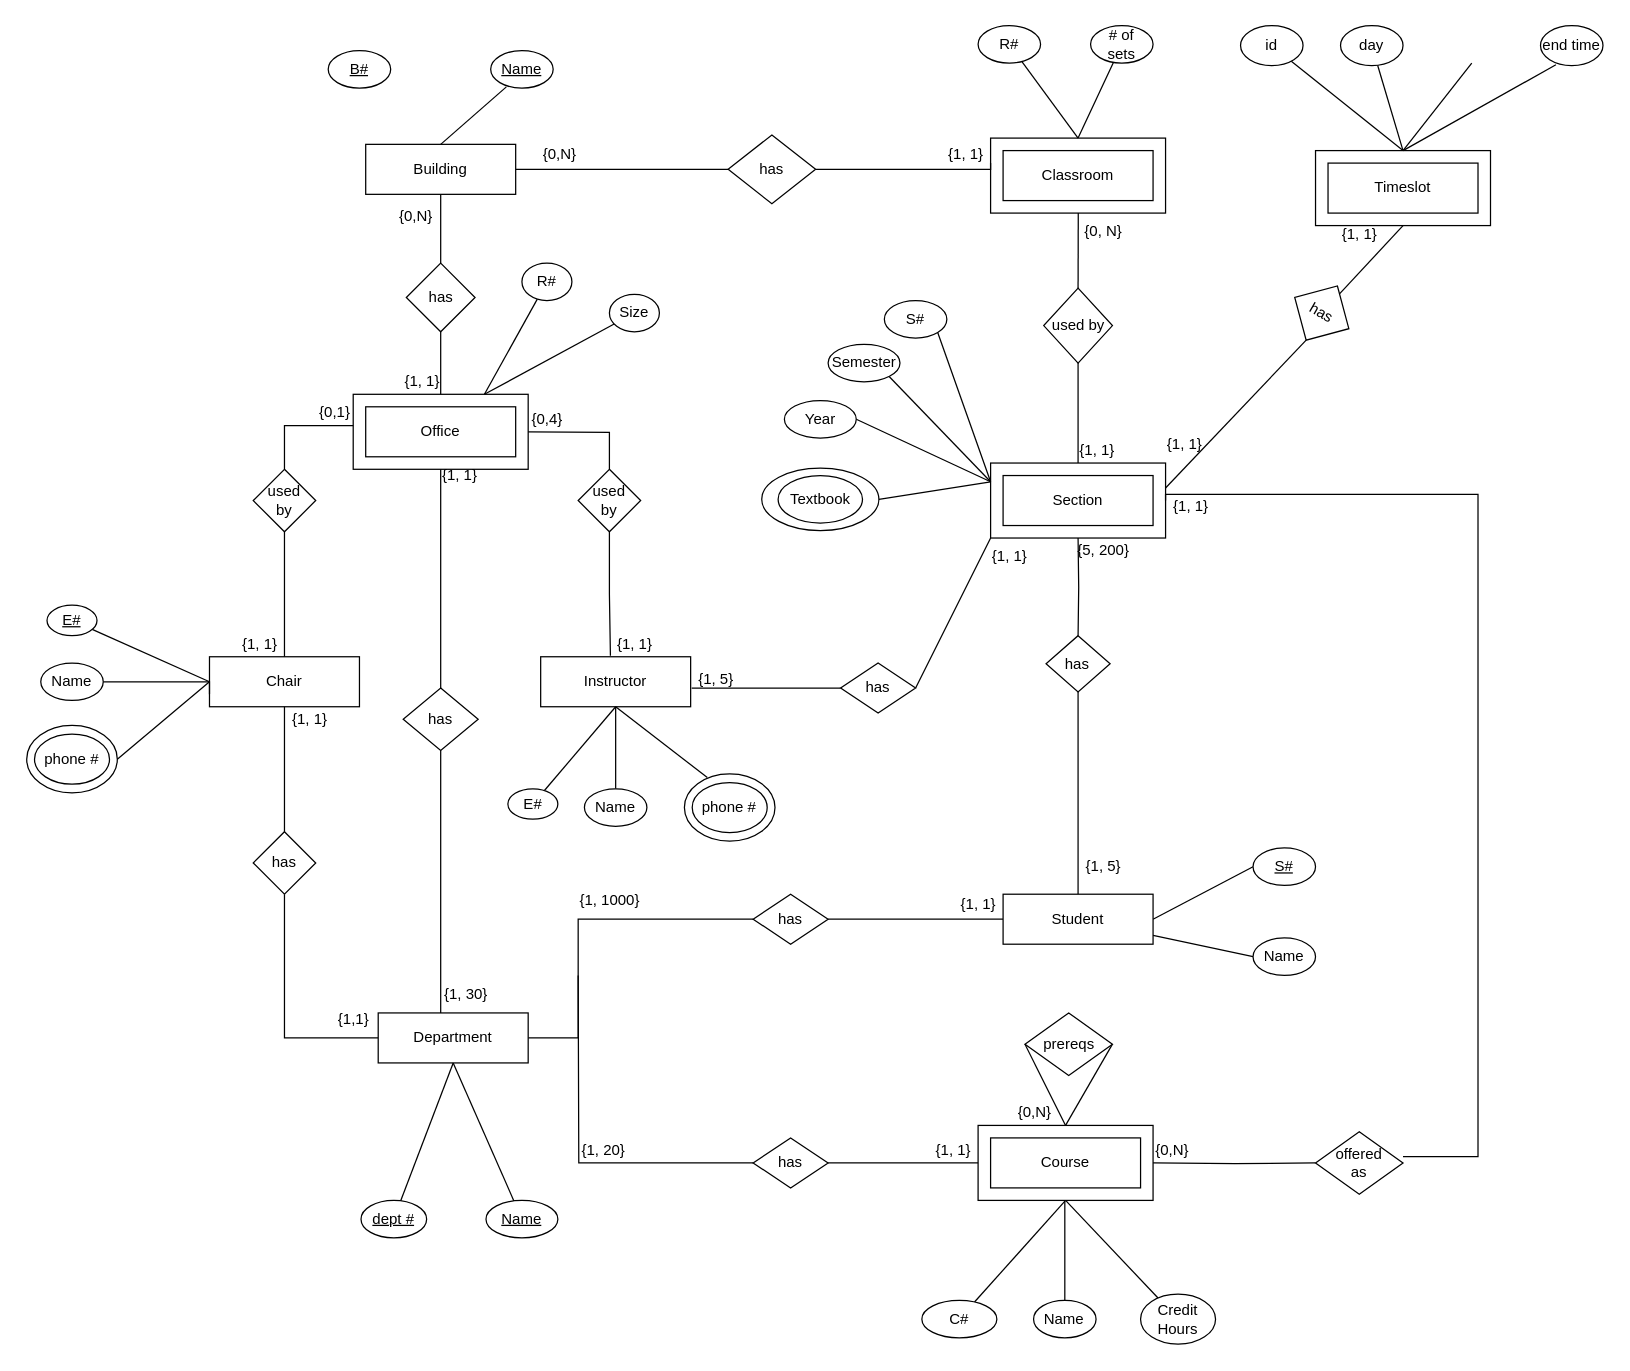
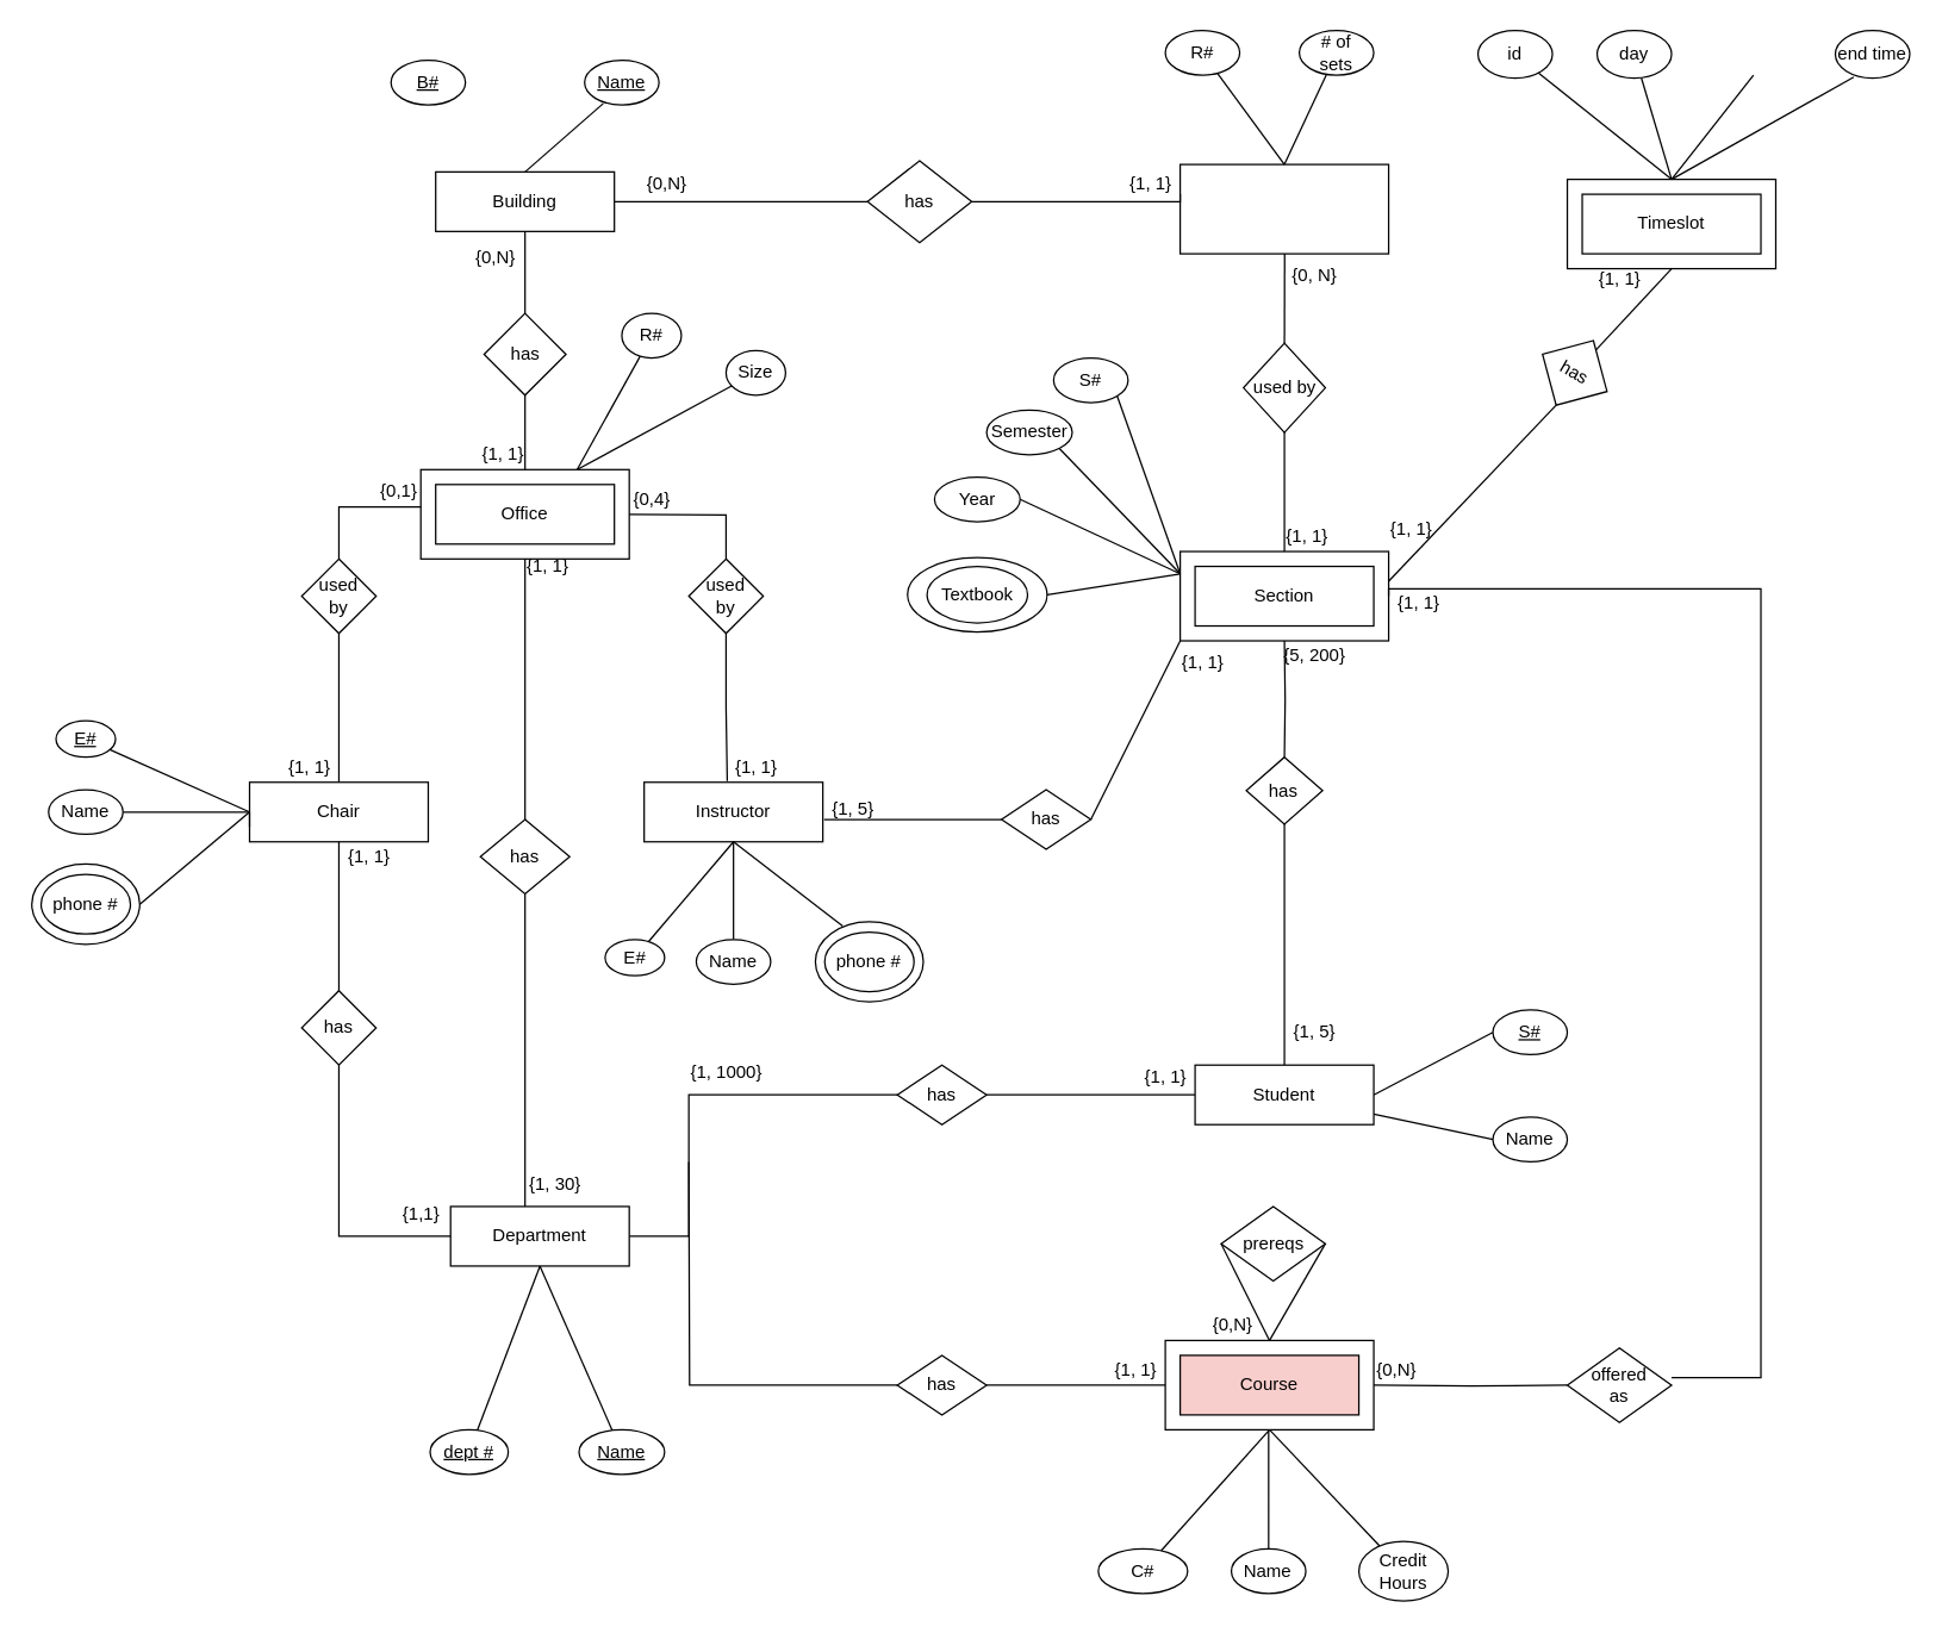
- <mxCell id="17" value="Classroom" style="rounded=0;whiteSpace=wrap;html=1;perimeterSpacing=0;" vertex="1" parent="1"><mxGeometry x="802" y="120" width="120" height="40" as="geometry" /></mxCell>
- <mxCell id="117" value="{1, 20}" style="text;html=1;align=center;verticalAlign=middle;resizable=0;points=[];autosize=1;strokeColor=none;fillColor=none;" vertex="1" parent="1"><mxGeometry x="452" y="905" width="60" height="30" as="geometry" /></mxCell>
- <mxCell id="27" value="Course" style="rounded=0;whiteSpace=wrap;html=1;" vertex="1" parent="1"><mxGeometry x="792" y="910" width="120" height="40" as="geometry" /></mxCell>
+ <mxCell id="27" value="Course" style="rounded=0;whiteSpace=wrap;html=1;fillColor=#f8cecc;" vertex="1" parent="1"><mxGeometry x="792" y="910" width="120" height="40" as="geometry" /></mxCell>
